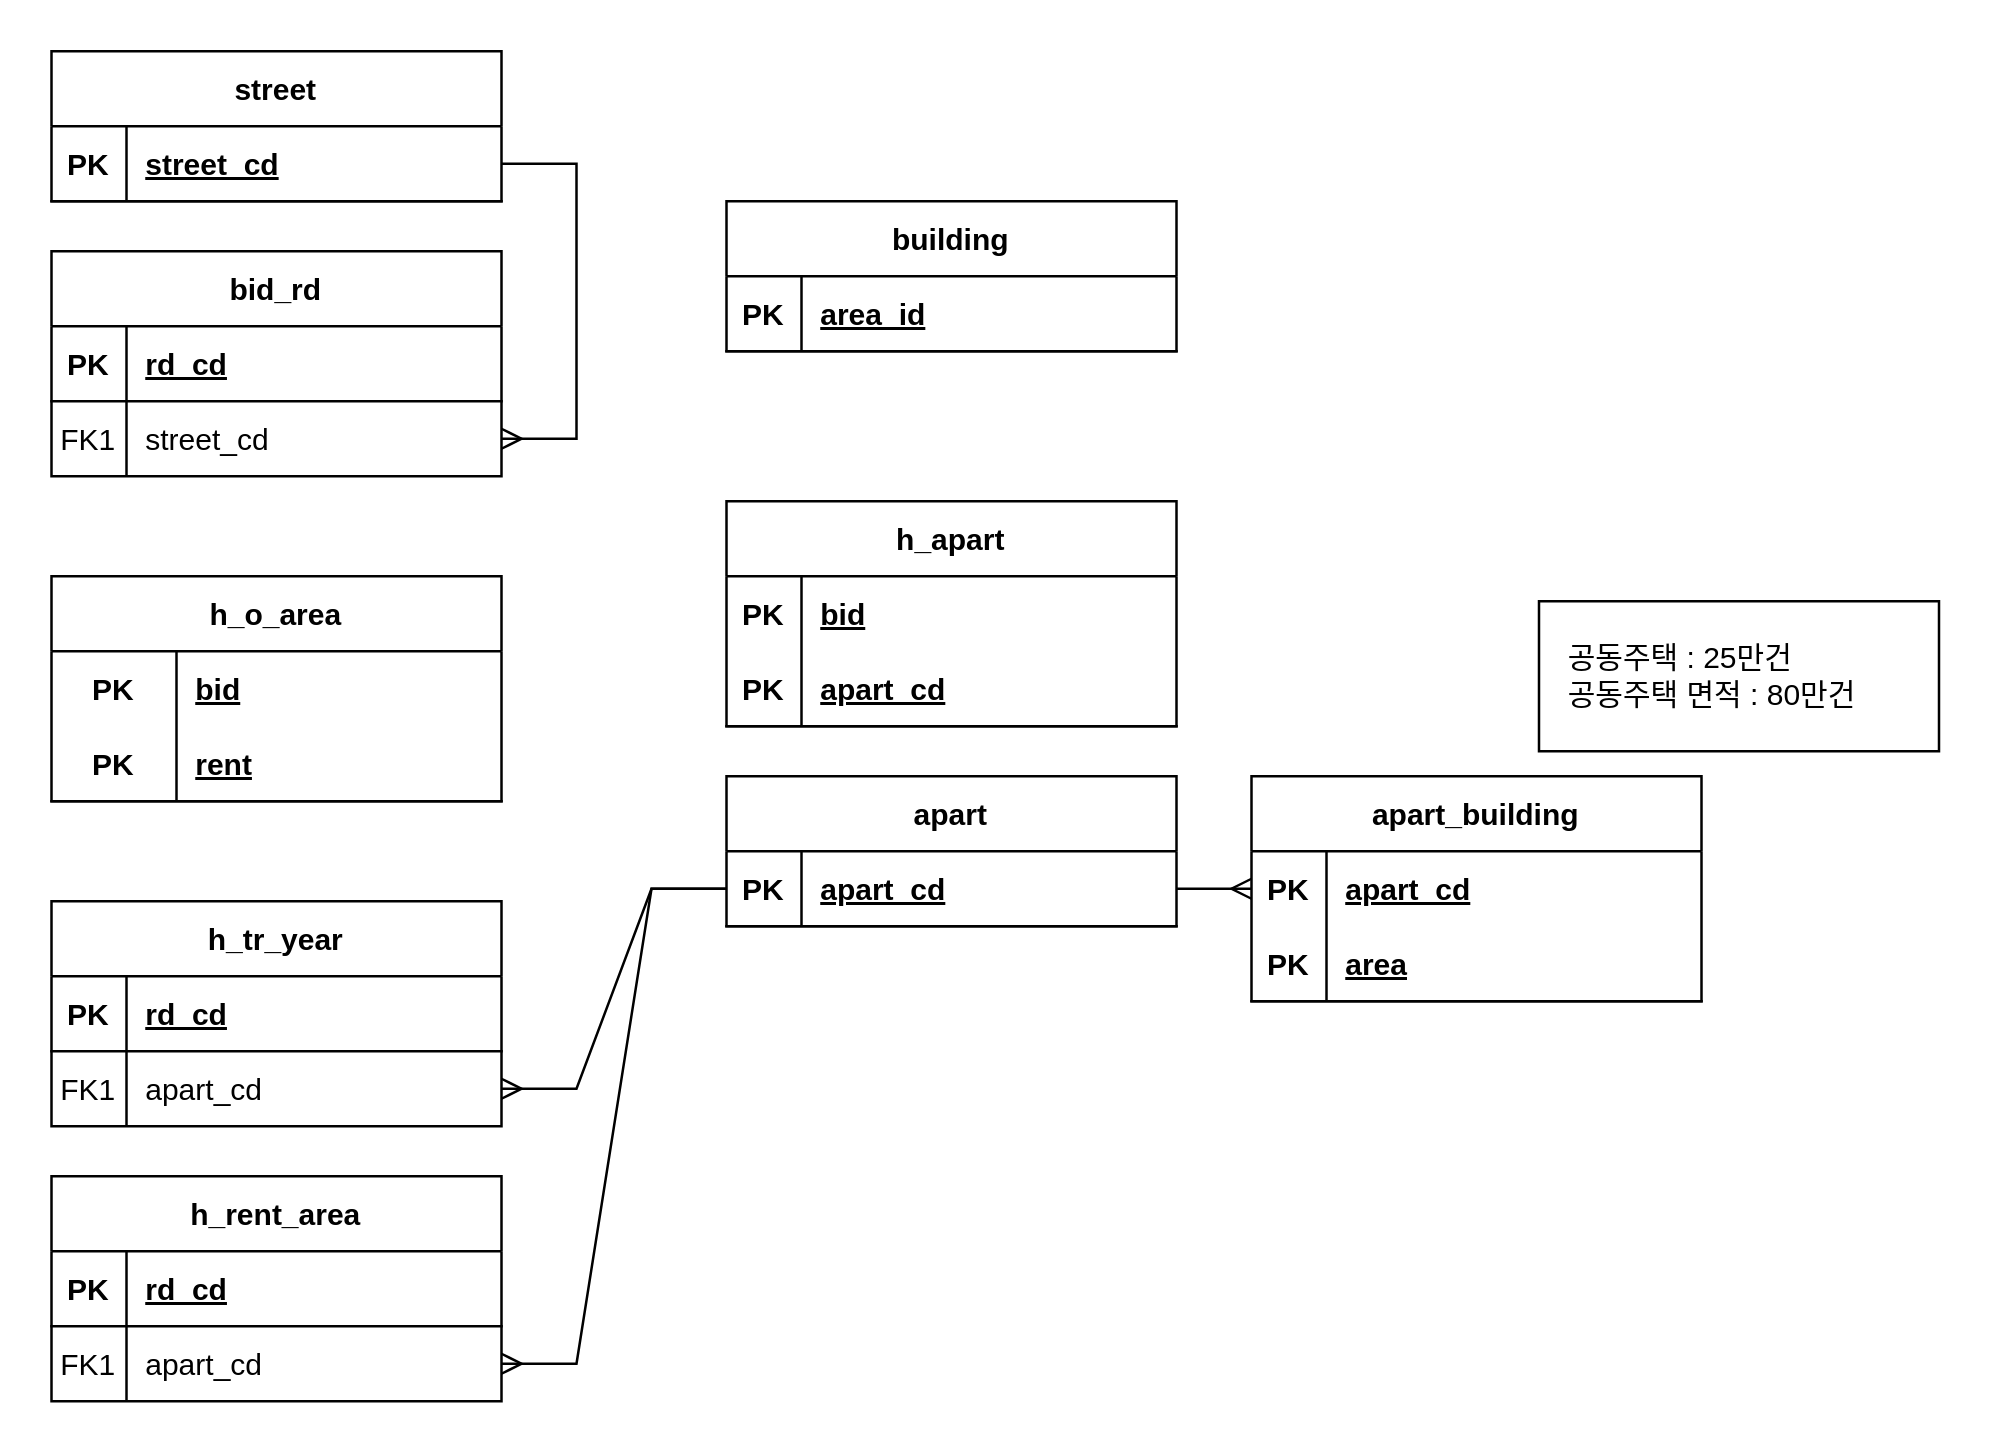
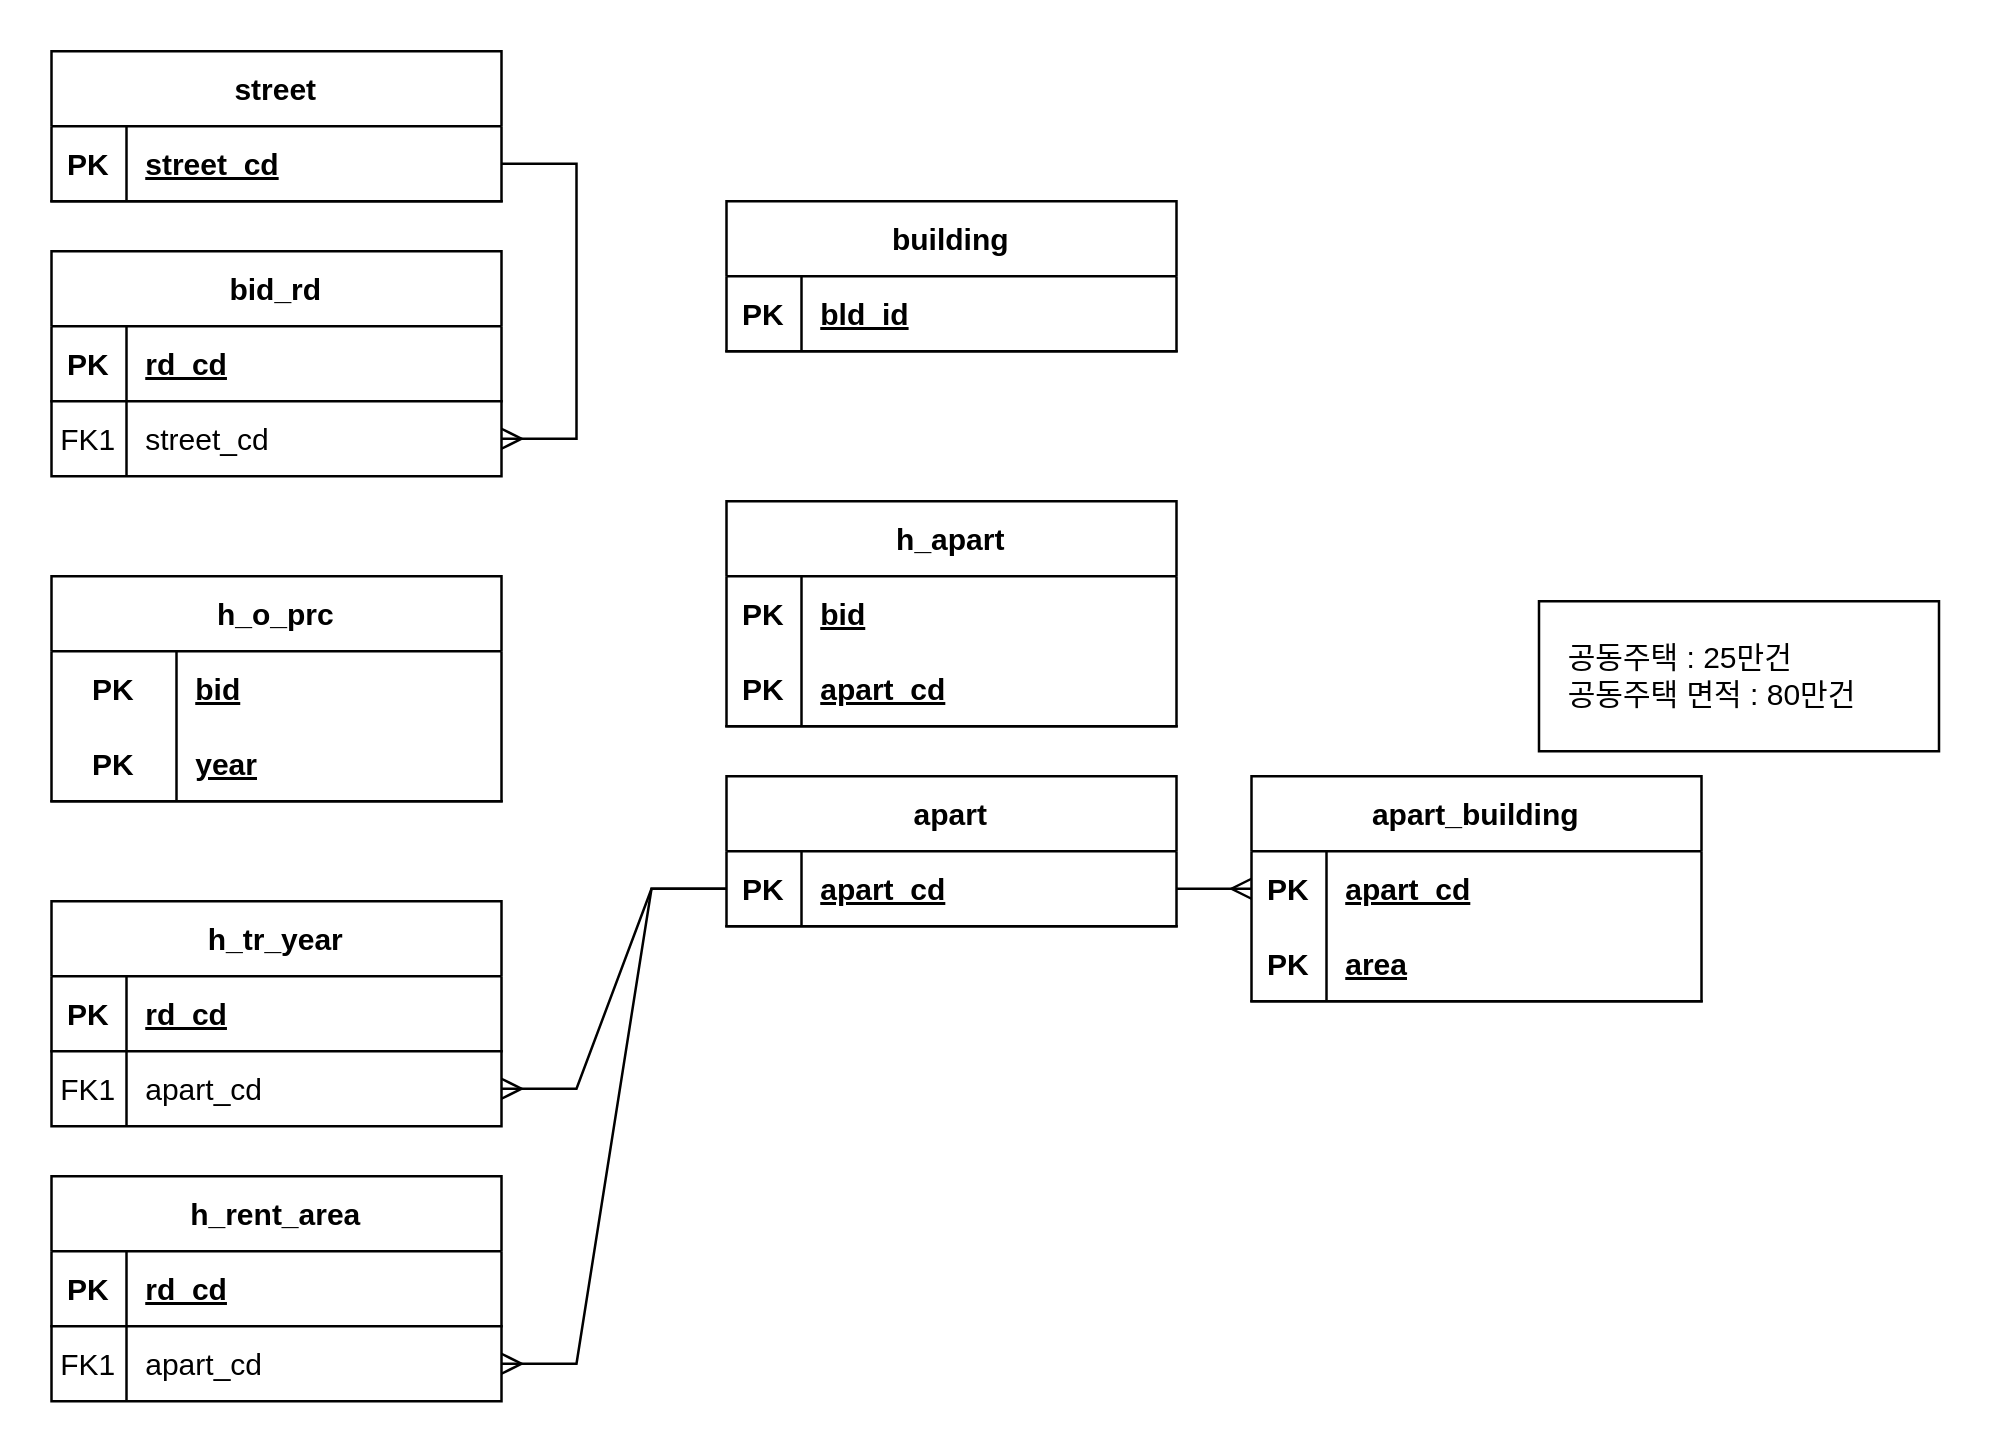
- <mxCell id="17" value="area_id" style="shape=partialRectangle;connectable=0;fillColor=none;top=0;left=0;bottom=0;right=0;align=left;spacingLeft=6;fontStyle=5;overflow=hidden;" vertex="1" parent="15"><mxGeometry x="30" width="150" height="30" as="geometry"><mxRectangle width="150" height="30" as="alternateBounds" /></mxGeometry></mxCell>
+ <mxCell id="17" value="bld_id" style="shape=partialRectangle;connectable=0;fillColor=none;top=0;left=0;bottom=0;right=0;align=left;spacingLeft=6;fontStyle=5;overflow=hidden;" vertex="1" parent="15"><mxGeometry x="30" width="150" height="30" as="geometry"><mxRectangle width="150" height="30" as="alternateBounds" /></mxGeometry></mxCell>
- <mxCell id="18" value="h_o_area" style="shape=table;startSize=30;container=1;collapsible=1;childLayout=tableLayout;fixedRows=1;rowLines=0;fontStyle=1;align=center;resizeLast=1;" vertex="1" parent="1"><mxGeometry x="20" y="230" width="180" height="90" as="geometry" /></mxCell>
+ <mxCell id="18" value="h_o_prc" style="shape=table;startSize=30;container=1;collapsible=1;childLayout=tableLayout;fixedRows=1;rowLines=0;fontStyle=1;align=center;resizeLast=1;" vertex="1" parent="1"><mxGeometry x="20" y="230" width="180" height="90" as="geometry" /></mxCell>
- <mxCell id="24" value="rent" style="shape=partialRectangle;connectable=0;fillColor=none;top=0;left=0;bottom=0;right=0;align=left;spacingLeft=6;fontStyle=5;overflow=hidden;" vertex="1" parent="22"><mxGeometry x="50" width="130" height="30" as="geometry"><mxRectangle width="130" height="30" as="alternateBounds" /></mxGeometry></mxCell>
+ <mxCell id="24" value="year" style="shape=partialRectangle;connectable=0;fillColor=none;top=0;left=0;bottom=0;right=0;align=left;spacingLeft=6;fontStyle=5;overflow=hidden;" vertex="1" parent="22"><mxGeometry x="50" width="130" height="30" as="geometry"><mxRectangle width="130" height="30" as="alternateBounds" /></mxGeometry></mxCell>
